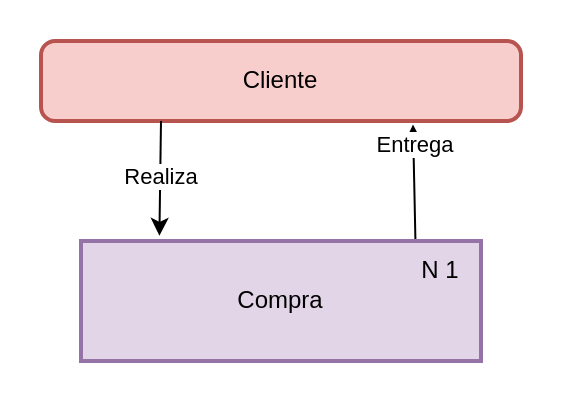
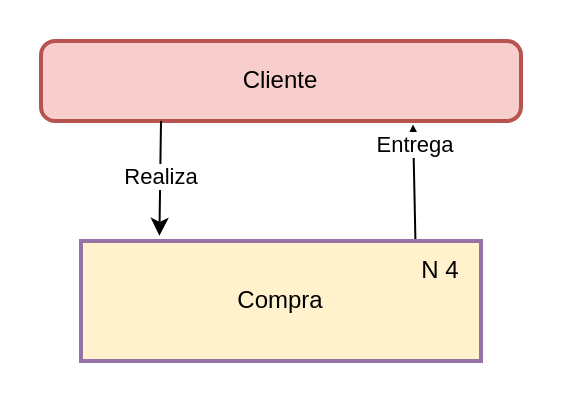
- <mxCell id="8" value="N 1" style="text;html=1;strokeColor=none;fillColor=none;align=center;verticalAlign=middle;whiteSpace=wrap;rounded=0;" parent="1" vertex="1"><mxGeometry x="190" y="120" width="60" height="30" as="geometry" /></mxCell>
+ <mxCell id="8" value="N 4" style="text;html=1;strokeColor=none;fillColor=none;align=center;verticalAlign=middle;whiteSpace=wrap;rounded=0;" parent="1" vertex="1"><mxGeometry x="190" y="120" width="60" height="30" as="geometry" /></mxCell>
- <mxCell id="3" value="Compra" style="rounded=0;whiteSpace=wrap;html=1;strokeWidth=2;fillColor=#e1d5e7;strokeColor=#9673a6;" parent="1" vertex="1"><mxGeometry x="40" y="120" width="200" height="60" as="geometry" /></mxCell>
+ <mxCell id="3" value="Compra" style="rounded=0;whiteSpace=wrap;html=1;strokeWidth=2;fillColor=#fff2cc;strokeColor=#9673a6;" parent="1" vertex="1"><mxGeometry x="40" y="120" width="200" height="60" as="geometry" /></mxCell>
